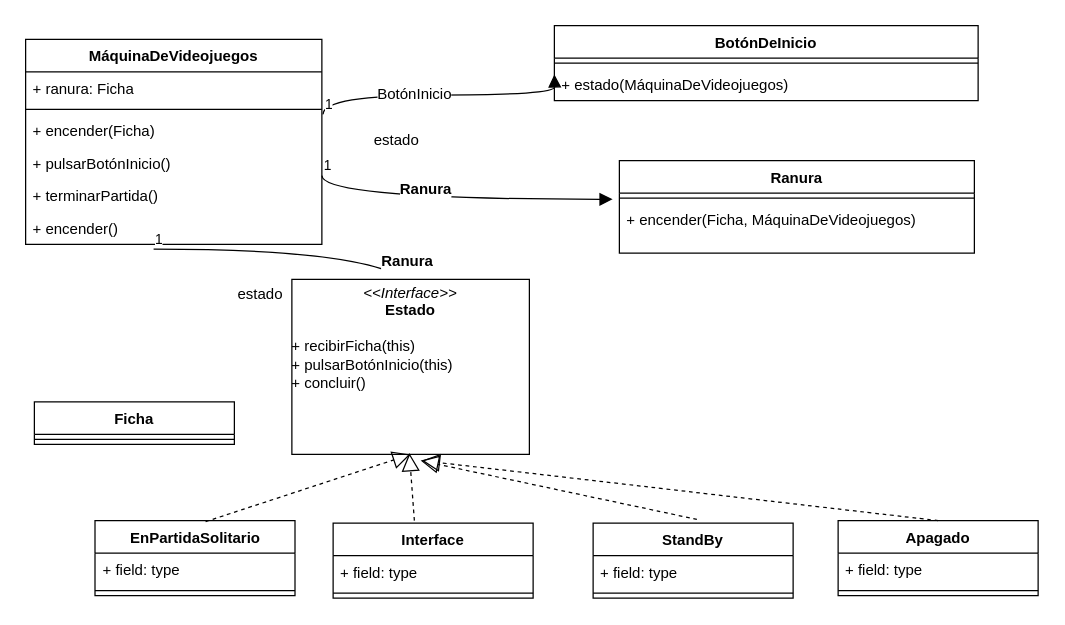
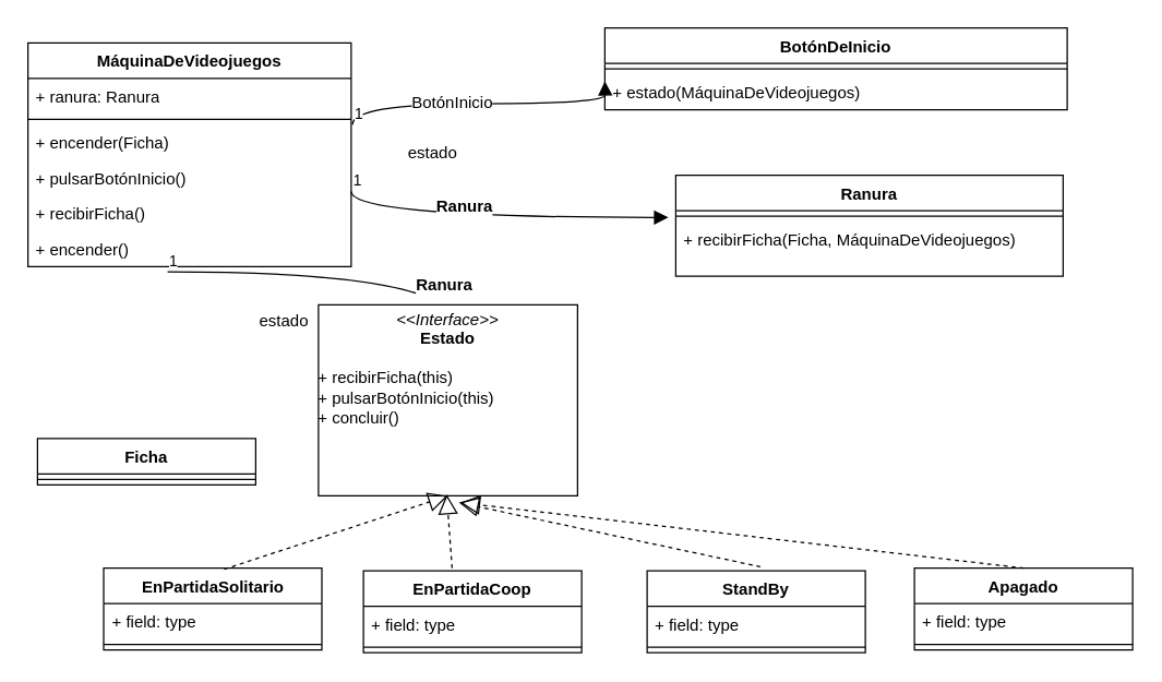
- <mxCell id="9" value="+ ranura: Ficha" style="text;strokeColor=none;fillColor=none;align=left;verticalAlign=top;spacingLeft=4;spacingRight=4;overflow=hidden;rotatable=0;points=[[0,0.5],[1,0.5]];portConstraint=eastwest;whiteSpace=wrap;html=1;" parent="8" vertex="1"><mxGeometry y="26" width="237" height="26" as="geometry" /></mxCell>
+ <mxCell id="9" value="+ ranura: Ranura" style="text;strokeColor=none;fillColor=none;align=left;verticalAlign=top;spacingLeft=4;spacingRight=4;overflow=hidden;rotatable=0;points=[[0,0.5],[1,0.5]];portConstraint=eastwest;whiteSpace=wrap;html=1;" parent="8" vertex="1"><mxGeometry y="26" width="237" height="26" as="geometry" /></mxCell>
- <mxCell id="13" value="+ terminarPartida()" style="text;strokeColor=none;fillColor=none;align=left;verticalAlign=top;spacingLeft=4;spacingRight=4;overflow=hidden;rotatable=0;points=[[0,0.5],[1,0.5]];portConstraint=eastwest;whiteSpace=wrap;html=1;" vertex="1" parent="8"><mxGeometry y="112" width="237" height="26" as="geometry" /></mxCell>
+ <mxCell id="13" value="+ recibirFicha()" style="text;strokeColor=none;fillColor=none;align=left;verticalAlign=top;spacingLeft=4;spacingRight=4;overflow=hidden;rotatable=0;points=[[0,0.5],[1,0.5]];portConstraint=eastwest;whiteSpace=wrap;html=1;" vertex="1" parent="8"><mxGeometry y="112" width="237" height="26" as="geometry" /></mxCell>
- <mxCell id="4" value="+ encender(Ficha, MáquinaDeVideojuegos&lt;span style=&quot;background-color: initial;&quot;&gt;)&lt;/span&gt;" style="text;strokeColor=none;fillColor=none;align=left;verticalAlign=top;spacingLeft=4;spacingRight=4;overflow=hidden;rotatable=0;points=[[0,0.5],[1,0.5]];portConstraint=eastwest;whiteSpace=wrap;html=1;" parent="2" vertex="1"><mxGeometry y="34" width="284" height="40" as="geometry" /></mxCell>
+ <mxCell id="4" value="+ recibirFicha(Ficha, MáquinaDeVideojuegos&lt;span style=&quot;background-color: initial;&quot;&gt;)&lt;/span&gt;" style="text;strokeColor=none;fillColor=none;align=left;verticalAlign=top;spacingLeft=4;spacingRight=4;overflow=hidden;rotatable=0;points=[[0,0.5],[1,0.5]];portConstraint=eastwest;whiteSpace=wrap;html=1;" parent="2" vertex="1"><mxGeometry y="34" width="284" height="40" as="geometry" /></mxCell>
- <mxCell id="20" value="Interface" style="swimlane;fontStyle=1;align=center;verticalAlign=top;childLayout=stackLayout;horizontal=1;startSize=26;horizontalStack=0;resizeParent=1;resizeParentMax=0;resizeLast=0;collapsible=1;marginBottom=0;whiteSpace=wrap;html=1;" parent="1" vertex="1"><mxGeometry x="266" y="418" width="160" height="60" as="geometry" /></mxCell>
+ <mxCell id="20" value="EnPartidaCoop" style="swimlane;fontStyle=1;align=center;verticalAlign=top;childLayout=stackLayout;horizontal=1;startSize=26;horizontalStack=0;resizeParent=1;resizeParentMax=0;resizeLast=0;collapsible=1;marginBottom=0;whiteSpace=wrap;html=1;" parent="1" vertex="1"><mxGeometry x="266" y="418" width="160" height="60" as="geometry" /></mxCell>
